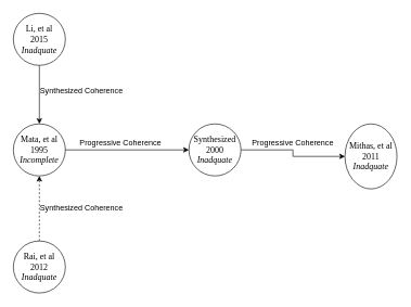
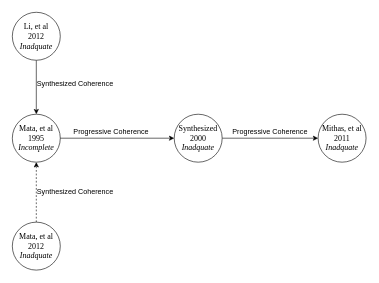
- <mxCell id="4" value="&lt;span lang=&quot;EN-US&quot; style=&quot;font-size: 10.0pt ; font-family: &amp;#34;times new roman&amp;#34; , serif&quot;&gt;Li, et al&lt;br&gt;2015&lt;br&gt;&lt;i&gt;Inadquate&lt;/i&gt;&lt;br&gt;&lt;/span&gt;" style="ellipse;whiteSpace=wrap;html=1;aspect=fixed;" vertex="1" parent="1"><mxGeometry x="20" y="20" width="80" height="80" as="geometry" /></mxCell>
+ <mxCell id="4" value="&lt;span lang=&quot;EN-US&quot; style=&quot;font-size: 10.0pt ; font-family: &amp;#34;times new roman&amp;#34; , serif&quot;&gt;Li, et al&lt;br&gt;2012&lt;br&gt;&lt;i&gt;Inadquate&lt;/i&gt;&lt;br&gt;&lt;/span&gt;" style="ellipse;whiteSpace=wrap;html=1;aspect=fixed;" vertex="1" parent="1"><mxGeometry x="20" y="20" width="80" height="80" as="geometry" /></mxCell>
- <mxCell id="9" value="&lt;span lang=&quot;EN-US&quot; style=&quot;font-size: 10.0pt ; font-family: &amp;#34;times new roman&amp;#34; , serif&quot;&gt;Mithas, et al&lt;br&gt;2011&lt;br&gt;&lt;i&gt;Inadquate&lt;/i&gt;&lt;br&gt;&lt;/span&gt;" style="ellipse;whiteSpace=wrap;html=1;aspect=fixed;" vertex="1" parent="1"><mxGeometry x="530" y="190" width="80" height="100" as="geometry" /></mxCell>
+ <mxCell id="9" value="&lt;span lang=&quot;EN-US&quot; style=&quot;font-size: 10.0pt ; font-family: &amp;#34;times new roman&amp;#34; , serif&quot;&gt;Mithas, et al&lt;br&gt;2011&lt;br&gt;&lt;i&gt;Inadquate&lt;/i&gt;&lt;br&gt;&lt;/span&gt;" style="ellipse;whiteSpace=wrap;html=1;aspect=fixed;" vertex="1" parent="1"><mxGeometry x="530" y="190" width="80" height="80" as="geometry" /></mxCell>
- <mxCell id="6" value="&lt;span lang=&quot;EN-US&quot; style=&quot;font-size: 10.0pt ; font-family: &amp;#34;times new roman&amp;#34; , serif&quot;&gt;Rai, et al&lt;br&gt;2012&lt;br&gt;&lt;i&gt;Inadquate&lt;/i&gt;&lt;br&gt;&lt;/span&gt;" style="ellipse;whiteSpace=wrap;html=1;aspect=fixed;" vertex="1" parent="1"><mxGeometry x="20" y="370" width="80" height="80" as="geometry" /></mxCell>
+ <mxCell id="6" value="&lt;span lang=&quot;EN-US&quot; style=&quot;font-size: 10.0pt ; font-family: &amp;#34;times new roman&amp;#34; , serif&quot;&gt;Mata, et al&lt;br&gt;2012&lt;br&gt;&lt;i&gt;Inadquate&lt;/i&gt;&lt;br&gt;&lt;/span&gt;" style="ellipse;whiteSpace=wrap;html=1;aspect=fixed;" vertex="1" parent="1"><mxGeometry x="20" y="370" width="80" height="80" as="geometry" /></mxCell>
